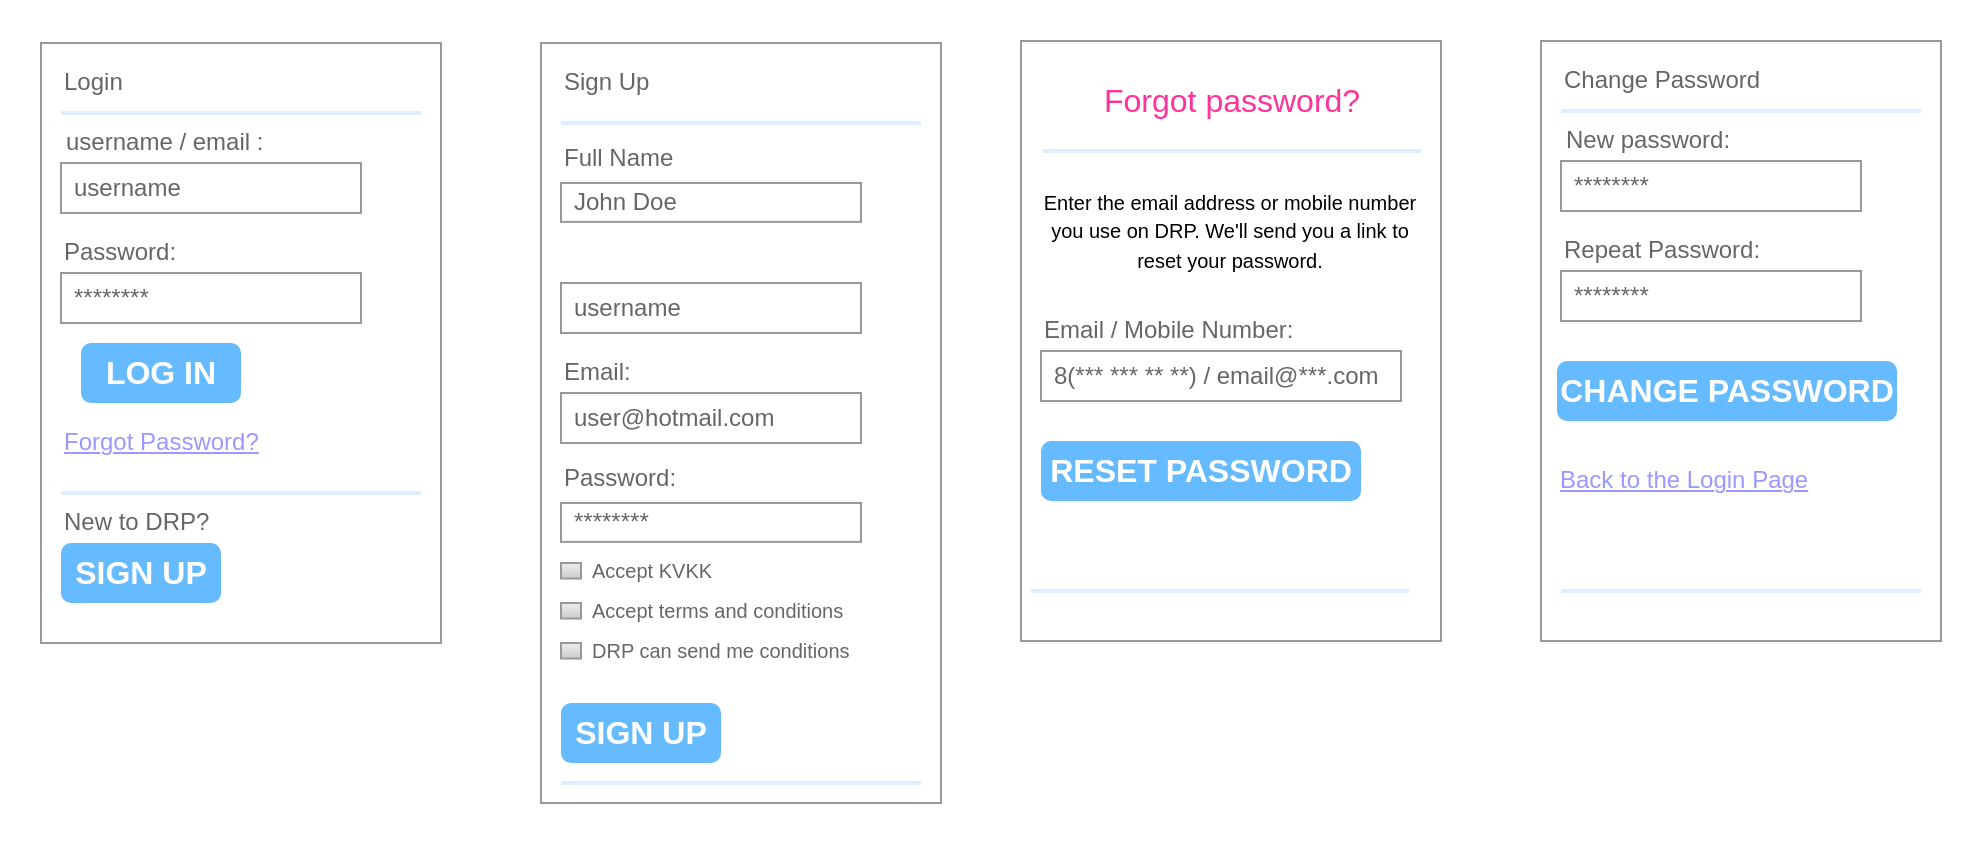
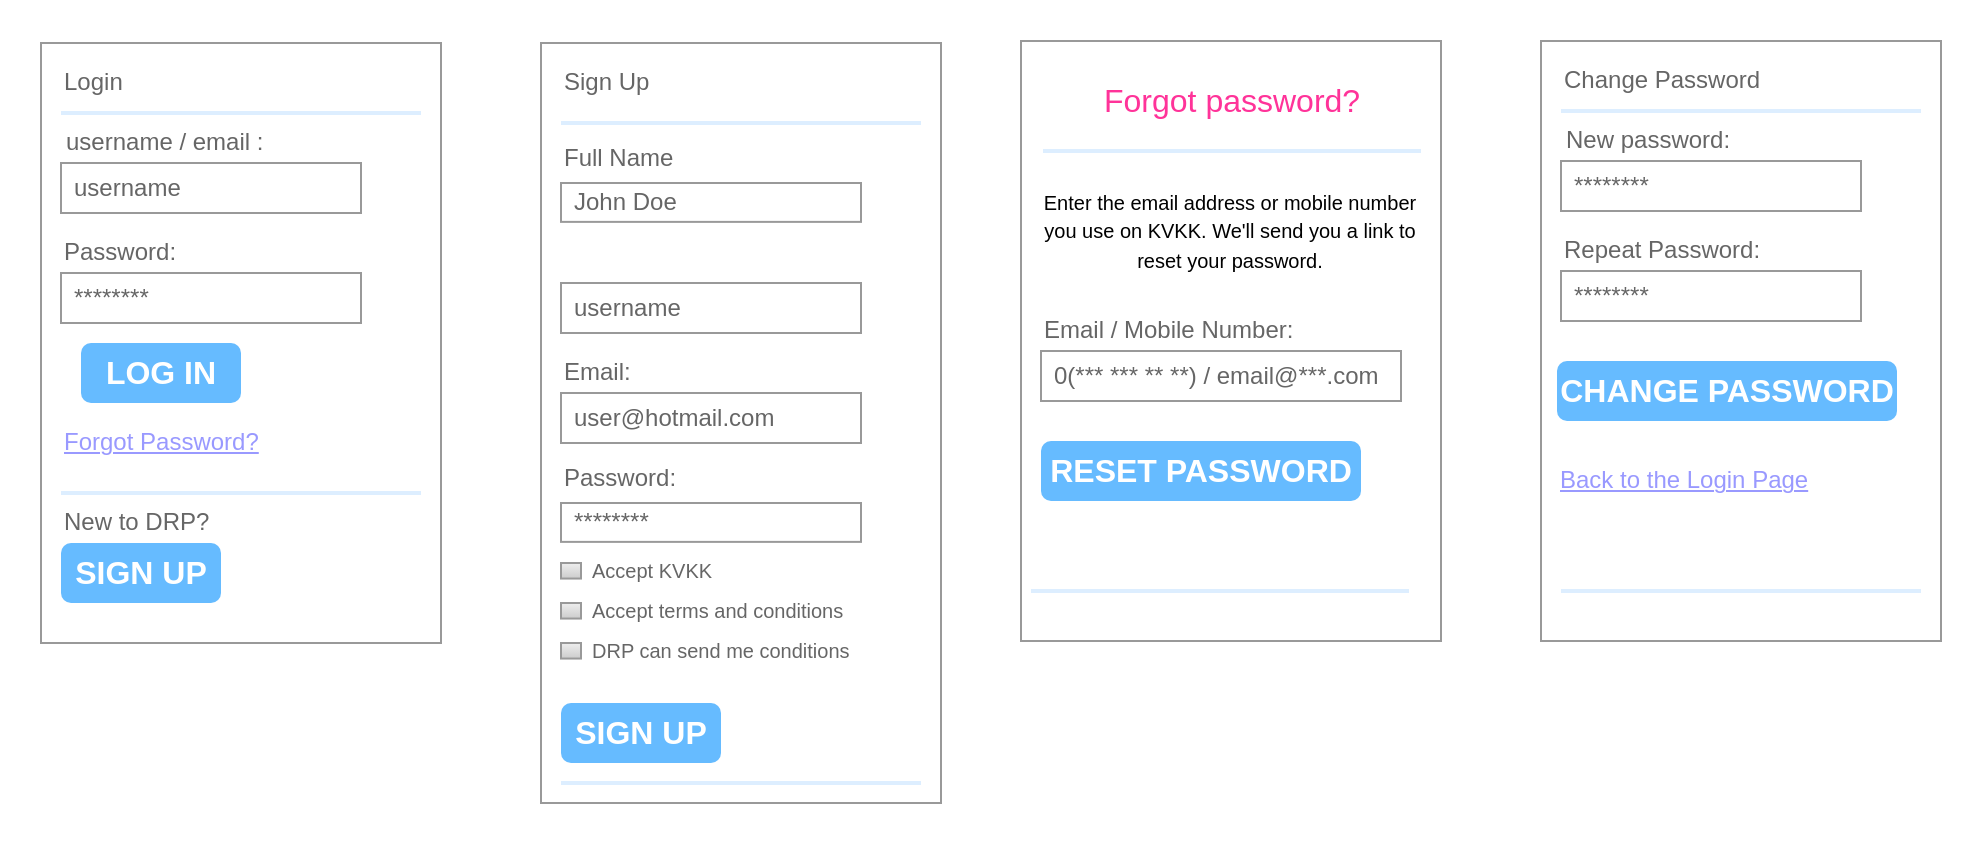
- <mxCell id="35" value="&lt;font style=&quot;font-size: 10px;&quot;&gt;Enter the email address or mobile number you use on DRP. We'll send you a link to reset your password.&lt;/font&gt;" style="text;html=1;strokeColor=none;fillColor=none;align=center;verticalAlign=middle;whiteSpace=wrap;rounded=0;" parent="29" vertex="1"><mxGeometry x="5" y="70" width="200" height="50" as="geometry" /></mxCell>
+ <mxCell id="35" value="&lt;font style=&quot;font-size: 10px;&quot;&gt;Enter the email address or mobile number you use on KVKK. We'll send you a link to reset your password.&lt;/font&gt;" style="text;html=1;strokeColor=none;fillColor=none;align=center;verticalAlign=middle;whiteSpace=wrap;rounded=0;" parent="29" vertex="1"><mxGeometry x="5" y="70" width="200" height="50" as="geometry" /></mxCell>
- <mxCell id="37" value="8(*** *** ** **) / email@***.com" style="strokeWidth=1;shadow=0;dashed=0;align=center;html=1;shape=mxgraph.mockup.forms.rrect;rSize=0;strokeColor=#999999;fontColor=#666666;align=left;spacingLeft=5;resizeWidth=1;" parent="29" vertex="1"><mxGeometry x="10" y="155" width="180" height="25" as="geometry" /></mxCell>
+ <mxCell id="37" value="0(*** *** ** **) / email@***.com" style="strokeWidth=1;shadow=0;dashed=0;align=center;html=1;shape=mxgraph.mockup.forms.rrect;rSize=0;strokeColor=#999999;fontColor=#666666;align=left;spacingLeft=5;resizeWidth=1;" parent="29" vertex="1"><mxGeometry x="10" y="155" width="180" height="25" as="geometry" /></mxCell>
